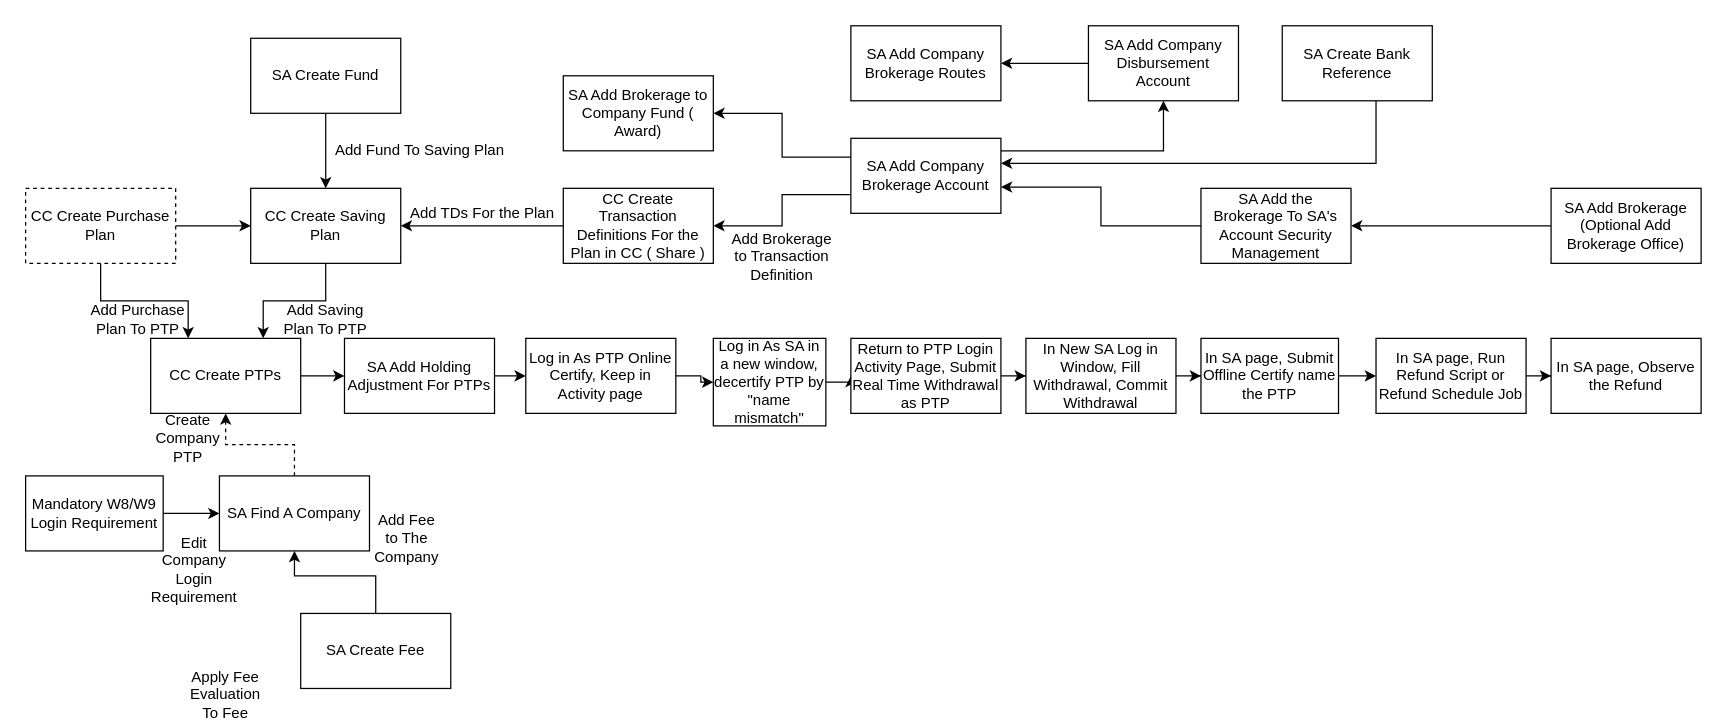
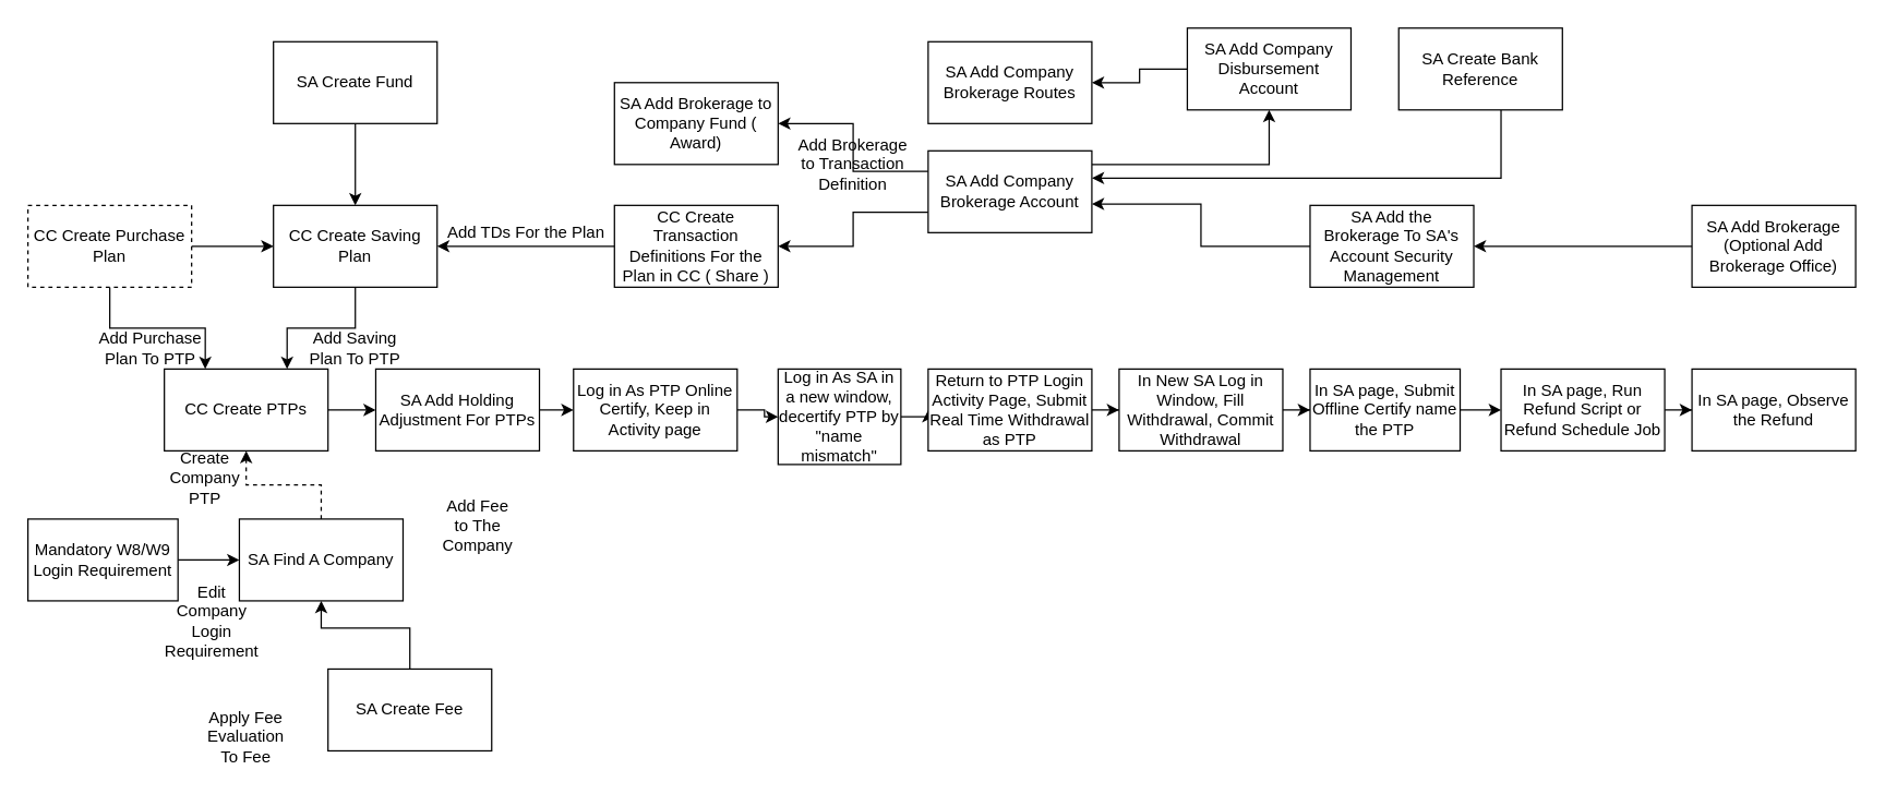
- <mxCell id="52" value="SA Add Company Brokerage Routes" style="rounded=0;whiteSpace=wrap;html=1;" vertex="1" parent="1"><mxGeometry x="680" y="20" width="120" height="60" as="geometry" /></mxCell>
+ <mxCell id="52" value="SA Add Company Brokerage Routes" style="rounded=0;whiteSpace=wrap;html=1;" vertex="1" parent="1"><mxGeometry x="680" y="30" width="120" height="60" as="geometry" /></mxCell>
- <mxCell id="11" value="Add Fund To Saving Plan" style="text;html=1;align=center;verticalAlign=middle;resizable=0;points=[];autosize=1;strokeColor=none;fillColor=none;" parent="1" vertex="1"><mxGeometry x="260" y="110" width="150" height="20" as="geometry" /></mxCell>
- <mxCell id="56" value="Add Brokerage to Transaction Definition" style="text;html=1;strokeColor=none;fillColor=none;align=center;verticalAlign=middle;whiteSpace=wrap;rounded=0;" vertex="1" parent="1"><mxGeometry x="580" y="175" width="90" height="60" as="geometry" /></mxCell>
+ <mxCell id="56" value="Add Brokerage to Transaction Definition" style="text;html=1;strokeColor=none;fillColor=none;align=center;verticalAlign=middle;whiteSpace=wrap;rounded=0;" vertex="1" parent="1"><mxGeometry x="580" y="90" width="90" height="60" as="geometry" /></mxCell>
- <mxCell id="21" value="Add Fee to The Company" style="text;html=1;strokeColor=none;fillColor=none;align=center;verticalAlign=middle;whiteSpace=wrap;rounded=0;" parent="1" vertex="1"><mxGeometry x="295" y="410" width="60" height="40" as="geometry" /></mxCell>
+ <mxCell id="21" value="Add Fee to The Company" style="text;html=1;strokeColor=none;fillColor=none;align=center;verticalAlign=middle;whiteSpace=wrap;rounded=0;" parent="1" vertex="1"><mxGeometry x="320" y="365" width="60" height="40" as="geometry" /></mxCell>
- <mxCell id="23" value="Apply Fee Evaluation To Fee" style="text;html=1;strokeColor=none;fillColor=none;align=center;verticalAlign=middle;whiteSpace=wrap;rounded=0;" parent="1" vertex="1"><mxGeometry x="150" y="535" width="60" height="40" as="geometry" /></mxCell>
+ <mxCell id="23" value="Apply Fee Evaluation To Fee" style="text;html=1;strokeColor=none;fillColor=none;align=center;verticalAlign=middle;whiteSpace=wrap;rounded=0;" parent="1" vertex="1"><mxGeometry x="150" y="520" width="60" height="40" as="geometry" /></mxCell>
